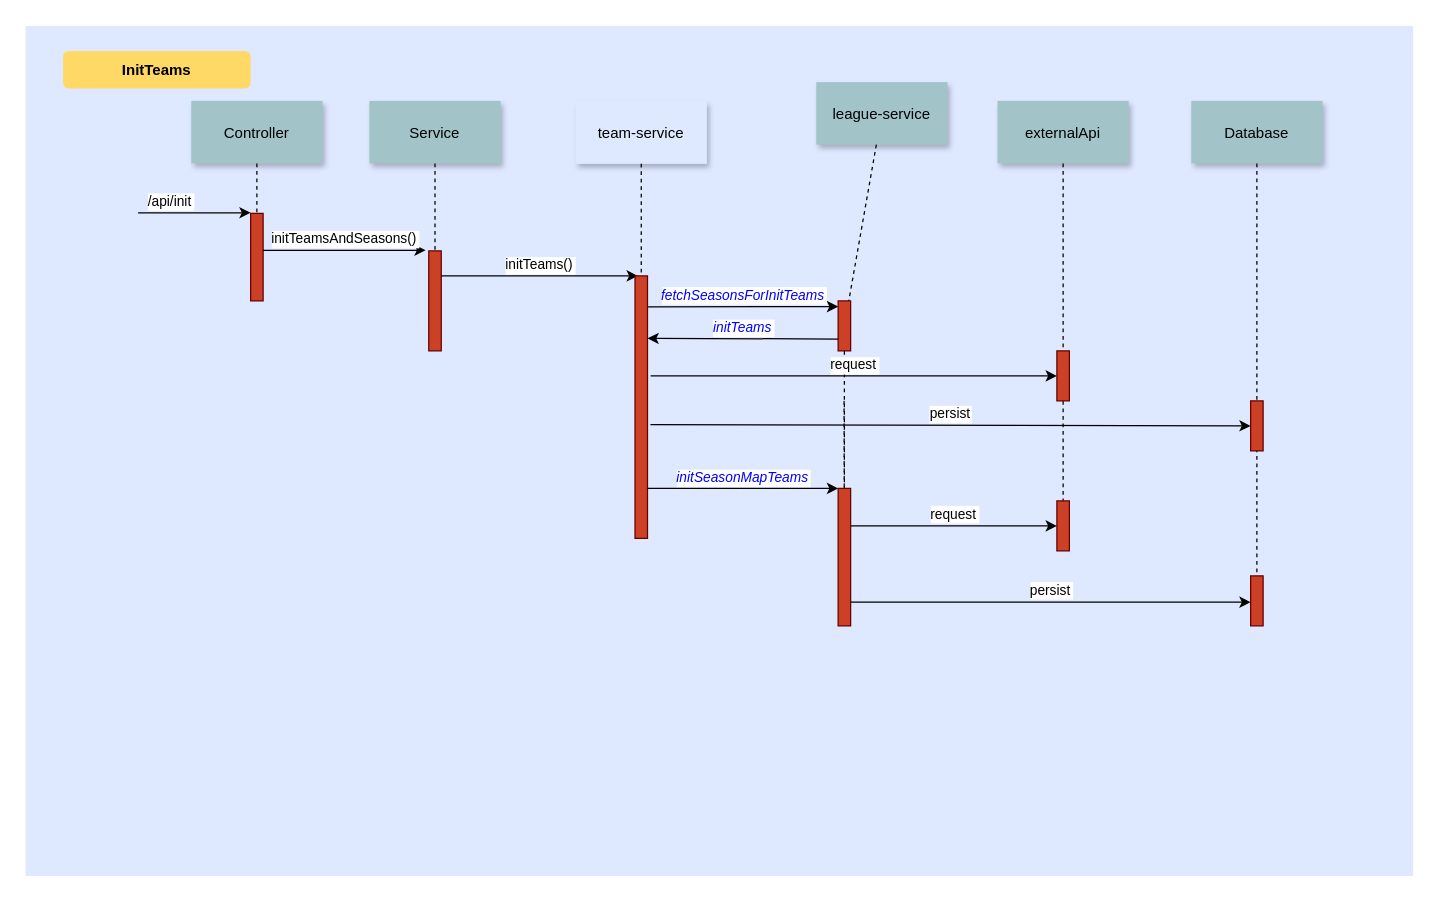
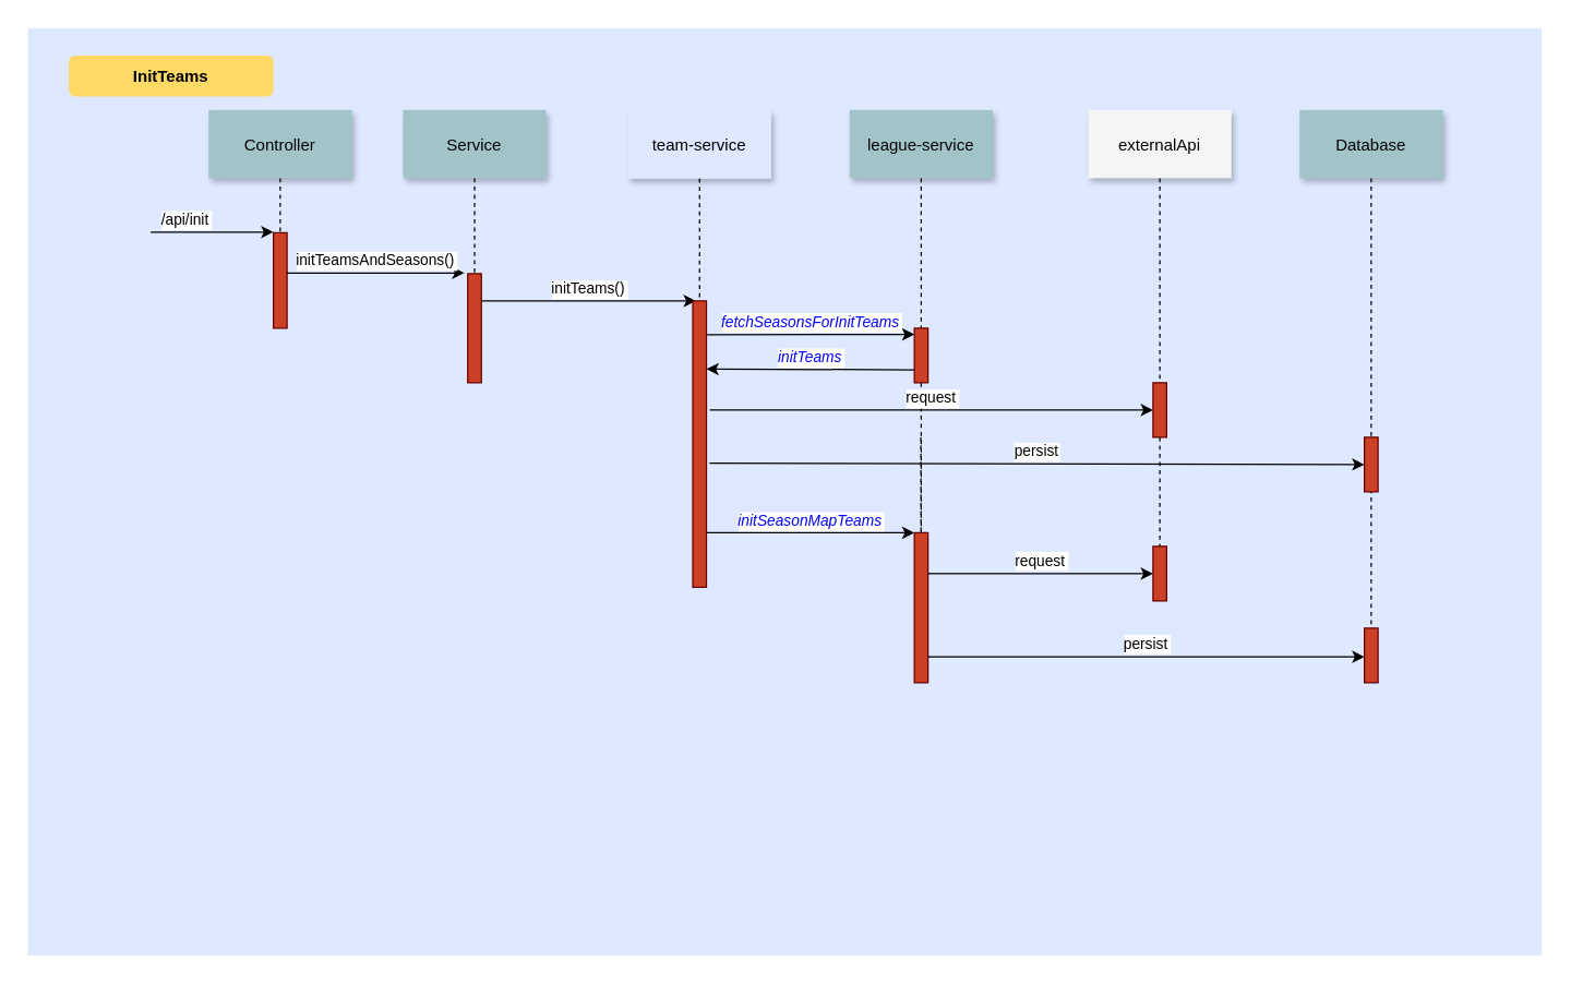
- <mxCell id="12" value="league-service" style="shadow=1;fillColor=#A2C4C9;strokeColor=none" parent="1" vertex="1"><mxGeometry x="652.5" y="65" width="105" height="50" as="geometry" /></mxCell>
+ <mxCell id="12" value="league-service" style="shadow=1;fillColor=#A2C4C9;strokeColor=none" parent="1" vertex="1"><mxGeometry x="622.5" y="80" width="105" height="50" as="geometry" /></mxCell>
- <mxCell id="14" value="externalApi" style="shadow=1;fillColor=#A2C4C9;strokeColor=none" parent="1" vertex="1"><mxGeometry x="797.5" y="80" width="105" height="50" as="geometry" /></mxCell>
+ <mxCell id="14" value="externalApi" style="shadow=1;fillColor=#f5f5f5;strokeColor=none;" parent="1" vertex="1"><mxGeometry x="797.5" y="80" width="105" height="50" as="geometry" /></mxCell>
